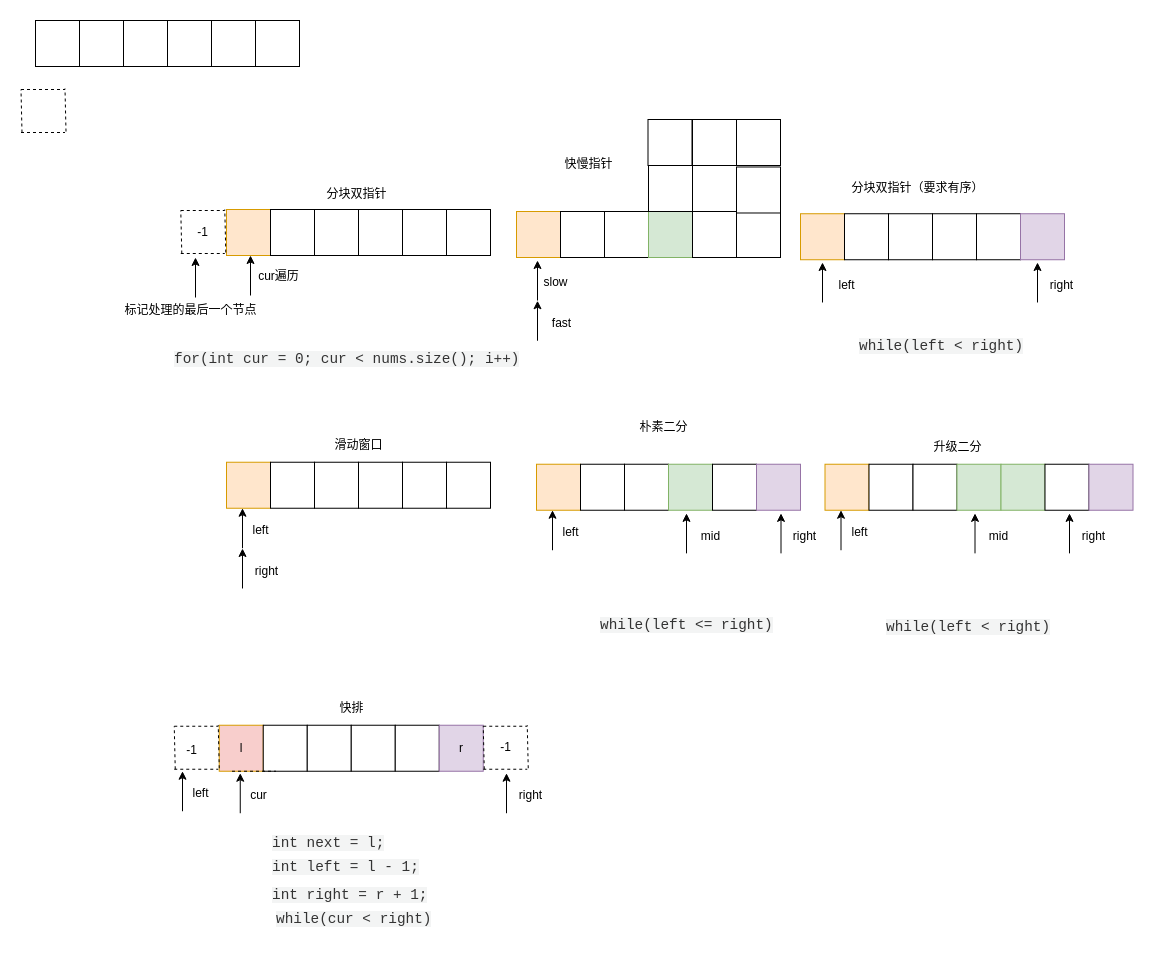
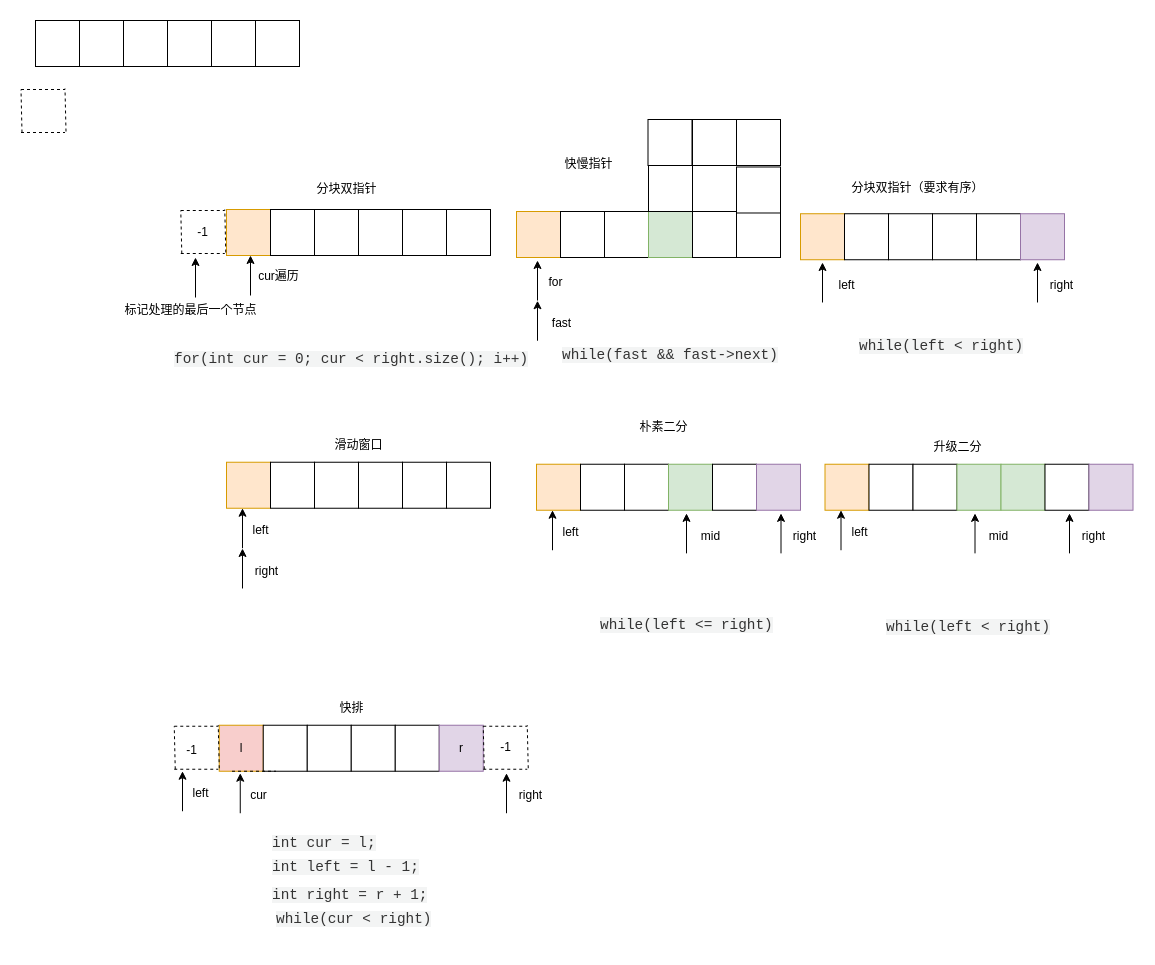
- <mxCell id="14" value="分块双指针" style="text;html=1;align=center;verticalAlign=middle;resizable=0;points=[];autosize=1;strokeColor=none;fillColor=none;" vertex="1" parent="1"><mxGeometry x="317" y="180.99" width="78" height="26" as="geometry" /></mxCell>
+ <mxCell id="14" value="分块双指针" style="text;html=1;align=center;verticalAlign=middle;resizable=0;points=[];autosize=1;strokeColor=none;fillColor=none;" vertex="1" parent="1"><mxGeometry x="307" y="175.99" width="78" height="26" as="geometry" /></mxCell>
- <mxCell id="33" value="slow" style="text;html=1;align=center;verticalAlign=middle;resizable=0;points=[];autosize=1;strokeColor=none;fillColor=none;" vertex="1" parent="1"><mxGeometry x="534" y="268.99" width="42" height="26" as="geometry" /></mxCell>
+ <mxCell id="33" value="for" style="text;html=1;align=center;verticalAlign=middle;resizable=0;points=[];autosize=1;strokeColor=none;fillColor=none;" vertex="1" parent="1"><mxGeometry x="534" y="268.99" width="42" height="26" as="geometry" /></mxCell>
- <mxCell id="85" value="&lt;span style=&quot;color: rgb(51, 51, 51); font-family: &amp;quot;Lucida Console&amp;quot;, Consolas, Courier, monospace; font-size: 14.4px; font-style: normal; font-variant-ligatures: normal; font-variant-caps: normal; font-weight: 400; letter-spacing: normal; orphans: 2; text-align: left; text-indent: 0px; text-transform: none; widows: 2; word-spacing: 0px; -webkit-text-stroke-width: 0px; white-space: pre-wrap; background-color: rgb(243, 244, 244); text-decoration-thickness: initial; text-decoration-style: initial; text-decoration-color: initial; display: inline !important; float: none;&quot;&gt;for(int cur = 0; cur &amp;lt; nums.size(); i++)&lt;/span&gt;" style="text;whiteSpace=wrap;html=1;" vertex="1" parent="1"><mxGeometry x="172" y="344.37" width="375" height="39" as="geometry" /></mxCell>
+ <mxCell id="85" value="&lt;span style=&quot;color: rgb(51, 51, 51); font-family: &amp;quot;Lucida Console&amp;quot;, Consolas, Courier, monospace; font-size: 14.4px; font-style: normal; font-variant-ligatures: normal; font-variant-caps: normal; font-weight: 400; letter-spacing: normal; orphans: 2; text-align: left; text-indent: 0px; text-transform: none; widows: 2; word-spacing: 0px; -webkit-text-stroke-width: 0px; white-space: pre-wrap; background-color: rgb(243, 244, 244); text-decoration-thickness: initial; text-decoration-style: initial; text-decoration-color: initial; display: inline !important; float: none;&quot;&gt;for(int cur = 0; cur &amp;lt; right.size(); i++)&lt;/span&gt;" style="text;whiteSpace=wrap;html=1;" vertex="1" parent="1"><mxGeometry x="172" y="344.37" width="375" height="39" as="geometry" /></mxCell>
+ <mxCell id="86" value="&lt;span style=&quot;color: rgb(51, 51, 51); font-family: &amp;quot;Lucida Console&amp;quot;, Consolas, Courier, monospace; font-size: 14.4px; font-style: normal; font-variant-ligatures: normal; font-variant-caps: normal; font-weight: 400; letter-spacing: normal; orphans: 2; text-align: left; text-indent: 0px; text-transform: none; widows: 2; word-spacing: 0px; -webkit-text-stroke-width: 0px; white-space: pre-wrap; background-color: rgb(243, 244, 244); text-decoration-thickness: initial; text-decoration-style: initial; text-decoration-color: initial; display: inline !important; float: none;&quot;&gt;while(fast &amp;amp;&amp;amp; fast-&amp;gt;next)&lt;/span&gt;" style="text;whiteSpace=wrap;html=1;" vertex="1" parent="1"><mxGeometry x="560" y="340.24" width="226" height="39" as="geometry" /></mxCell>
- <mxCell id="124" value="&lt;span style=&quot;color: rgb(51, 51, 51); font-family: &amp;quot;Lucida Console&amp;quot;, Consolas, Courier, monospace; font-size: 14.4px; font-style: normal; font-variant-ligatures: normal; font-variant-caps: normal; font-weight: 400; letter-spacing: normal; orphans: 2; text-align: left; text-indent: 0px; text-transform: none; widows: 2; word-spacing: 0px; -webkit-text-stroke-width: 0px; white-space: pre-wrap; background-color: rgb(243, 244, 244); text-decoration-thickness: initial; text-decoration-style: initial; text-decoration-color: initial; display: inline !important; float: none;&quot;&gt;int next = l;&lt;/span&gt;" style="text;whiteSpace=wrap;html=1;" vertex="1" parent="1"><mxGeometry x="270.25" y="828" width="184" height="39" as="geometry" /></mxCell>
+ <mxCell id="124" value="&lt;span style=&quot;color: rgb(51, 51, 51); font-family: &amp;quot;Lucida Console&amp;quot;, Consolas, Courier, monospace; font-size: 14.4px; font-style: normal; font-variant-ligatures: normal; font-variant-caps: normal; font-weight: 400; letter-spacing: normal; orphans: 2; text-align: left; text-indent: 0px; text-transform: none; widows: 2; word-spacing: 0px; -webkit-text-stroke-width: 0px; white-space: pre-wrap; background-color: rgb(243, 244, 244); text-decoration-thickness: initial; text-decoration-style: initial; text-decoration-color: initial; display: inline !important; float: none;&quot;&gt;int cur = l;&lt;/span&gt;" style="text;whiteSpace=wrap;html=1;" vertex="1" parent="1"><mxGeometry x="270.25" y="828" width="184" height="39" as="geometry" /></mxCell>
